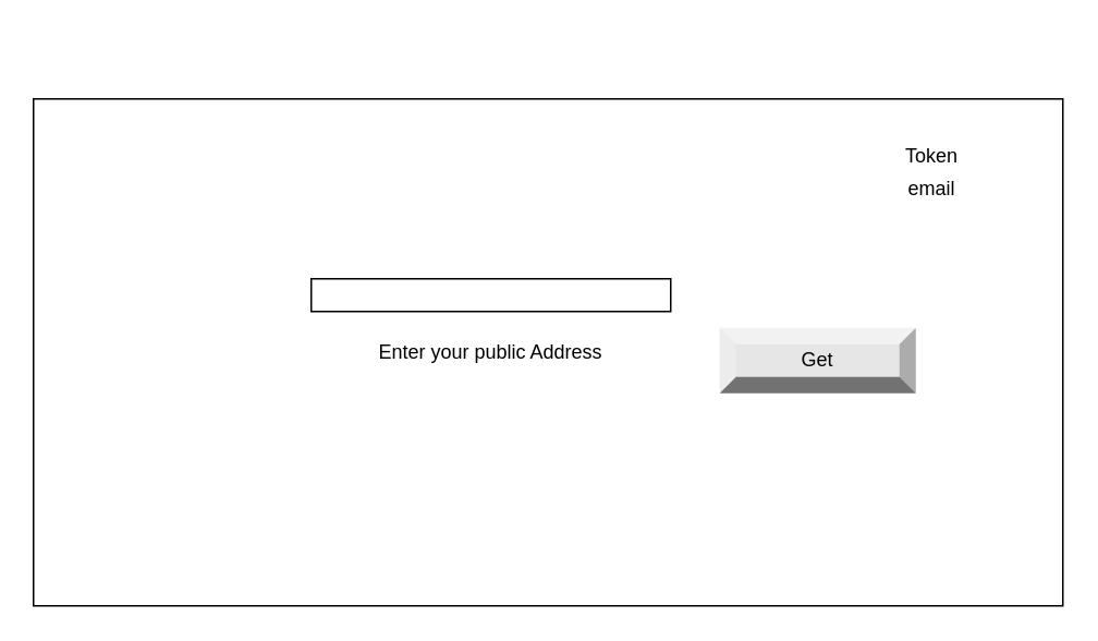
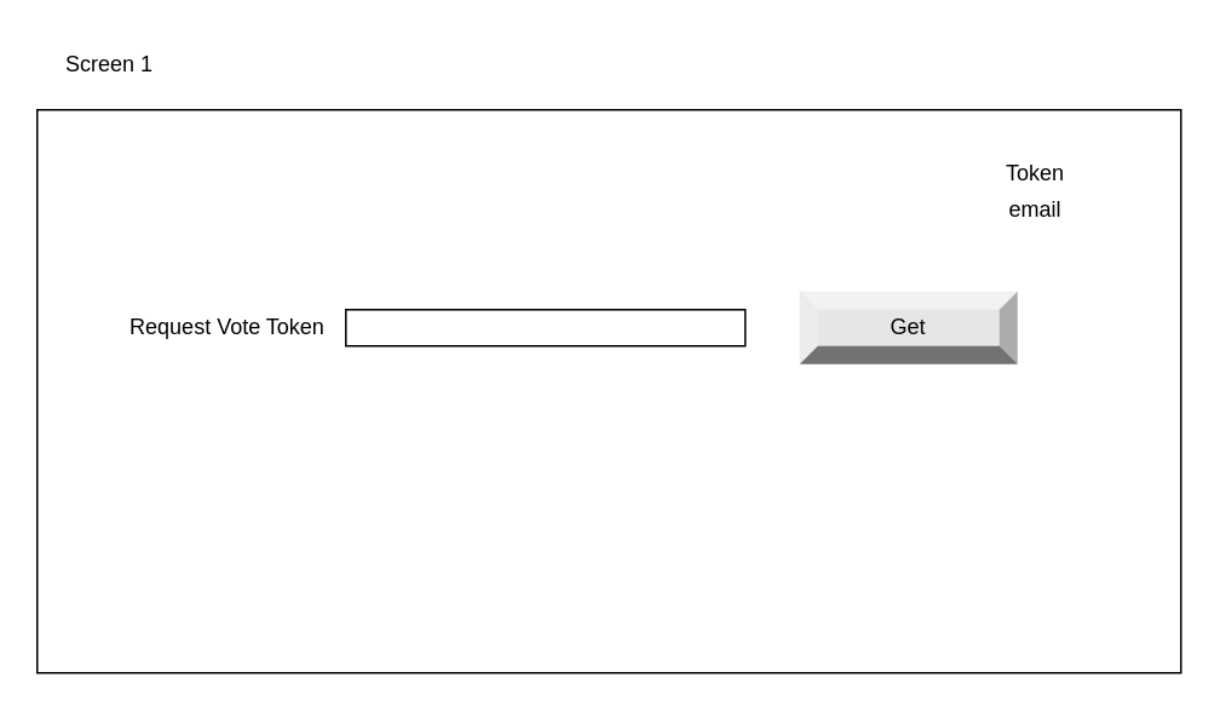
+ <mxCell id="9" value="Screen 1" style="text;html=1;strokeColor=none;fillColor=none;align=center;verticalAlign=middle;whiteSpace=wrap;rounded=0;" vertex="1" parent="1"><mxGeometry x="30" y="20" width="60" height="30" as="geometry" /></mxCell>
+ <mxCell id="4" value="Request Vote Token" style="text;html=1;strokeColor=none;fillColor=none;align=center;verticalAlign=middle;whiteSpace=wrap;rounded=0;" vertex="1" parent="1"><mxGeometry x="70" y="165" width="110" height="30" as="geometry" /></mxCell>
- <mxCell id="6" value="Enter your public Address" style="text;html=1;strokeColor=none;fillColor=none;align=center;verticalAlign=middle;whiteSpace=wrap;rounded=0;" vertex="1" parent="1"><mxGeometry x="190" y="200" width="220" height="30" as="geometry" /></mxCell>
- <mxCell id="5" value="Get" style="labelPosition=center;verticalLabelPosition=middle;align=center;html=1;shape=mxgraph.basic.shaded_button;dx=10;fillColor=#E6E6E6;strokeColor=none;whiteSpace=wrap;" vertex="1" parent="1"><mxGeometry x="440" y="200" width="120" height="40" as="geometry" /></mxCell>
+ <mxCell id="5" value="Get" style="labelPosition=center;verticalLabelPosition=middle;align=center;html=1;shape=mxgraph.basic.shaded_button;dx=10;fillColor=#E6E6E6;strokeColor=none;whiteSpace=wrap;" vertex="1" parent="1"><mxGeometry x="440" y="160" width="120" height="40" as="geometry" /></mxCell>
